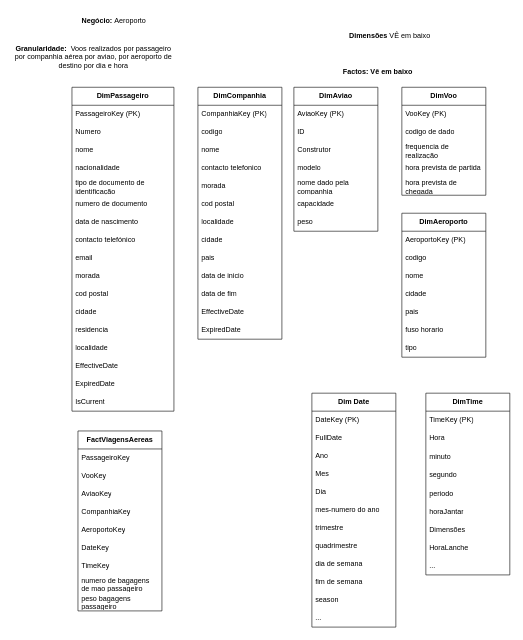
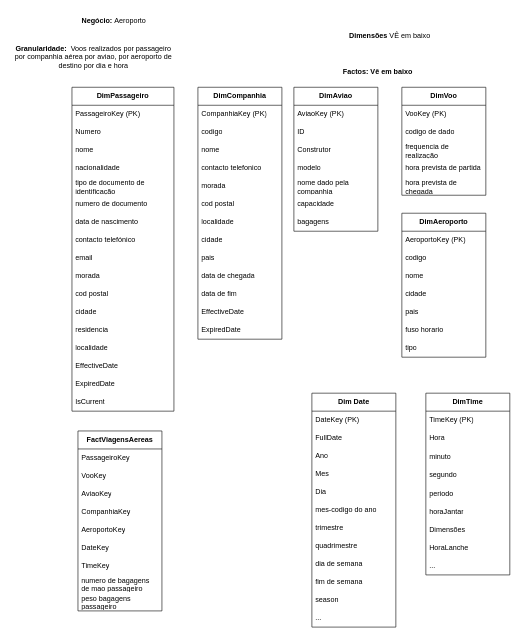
- <mxCell id="40" value="peso" style="text;strokeColor=none;fillColor=none;align=left;verticalAlign=middle;spacingLeft=4;spacingRight=4;overflow=hidden;points=[[0,0.5],[1,0.5]];portConstraint=eastwest;rotatable=0;whiteSpace=wrap;html=1;" vertex="1" parent="33"><mxGeometry y="210" width="140" height="30" as="geometry" /></mxCell>
+ <mxCell id="40" value="bagagens" style="text;strokeColor=none;fillColor=none;align=left;verticalAlign=middle;spacingLeft=4;spacingRight=4;overflow=hidden;points=[[0,0.5],[1,0.5]];portConstraint=eastwest;rotatable=0;whiteSpace=wrap;html=1;" vertex="1" parent="33"><mxGeometry y="210" width="140" height="30" as="geometry" /></mxCell>
- <mxCell id="74" value="data de inicio" style="text;strokeColor=none;fillColor=none;align=left;verticalAlign=middle;spacingLeft=4;spacingRight=4;overflow=hidden;points=[[0,0.5],[1,0.5]];portConstraint=eastwest;rotatable=0;whiteSpace=wrap;html=1;" vertex="1" parent="64"><mxGeometry y="300" width="140" height="30" as="geometry" /></mxCell>
+ <mxCell id="74" value="data de chegada" style="text;strokeColor=none;fillColor=none;align=left;verticalAlign=middle;spacingLeft=4;spacingRight=4;overflow=hidden;points=[[0,0.5],[1,0.5]];portConstraint=eastwest;rotatable=0;whiteSpace=wrap;html=1;" vertex="1" parent="64"><mxGeometry y="300" width="140" height="30" as="geometry" /></mxCell>
- <mxCell id="57" value="mes-numero do ano" style="text;strokeColor=none;fillColor=none;align=left;verticalAlign=middle;spacingLeft=4;spacingRight=4;overflow=hidden;points=[[0,0.5],[1,0.5]];portConstraint=eastwest;rotatable=0;whiteSpace=wrap;html=1;" vertex="1" parent="51"><mxGeometry y="180" width="140" height="30" as="geometry" /></mxCell>
+ <mxCell id="57" value="mes-codigo do ano" style="text;strokeColor=none;fillColor=none;align=left;verticalAlign=middle;spacingLeft=4;spacingRight=4;overflow=hidden;points=[[0,0.5],[1,0.5]];portConstraint=eastwest;rotatable=0;whiteSpace=wrap;html=1;" vertex="1" parent="51"><mxGeometry y="180" width="140" height="30" as="geometry" /></mxCell>
